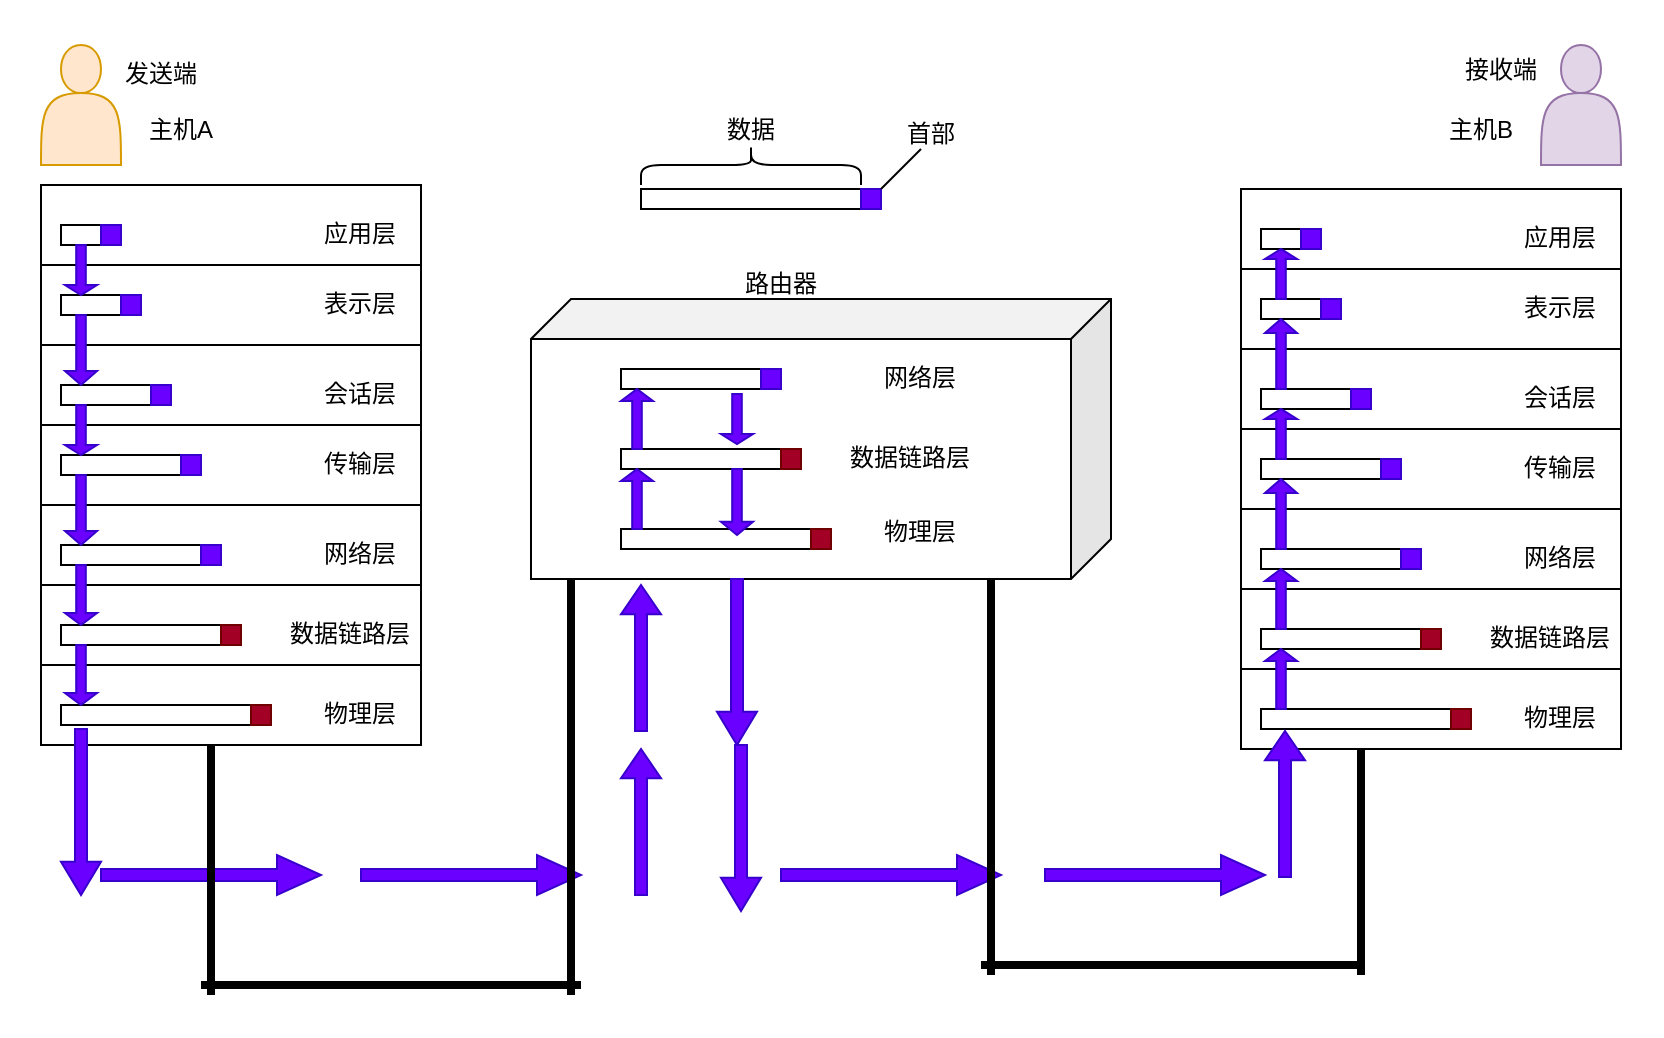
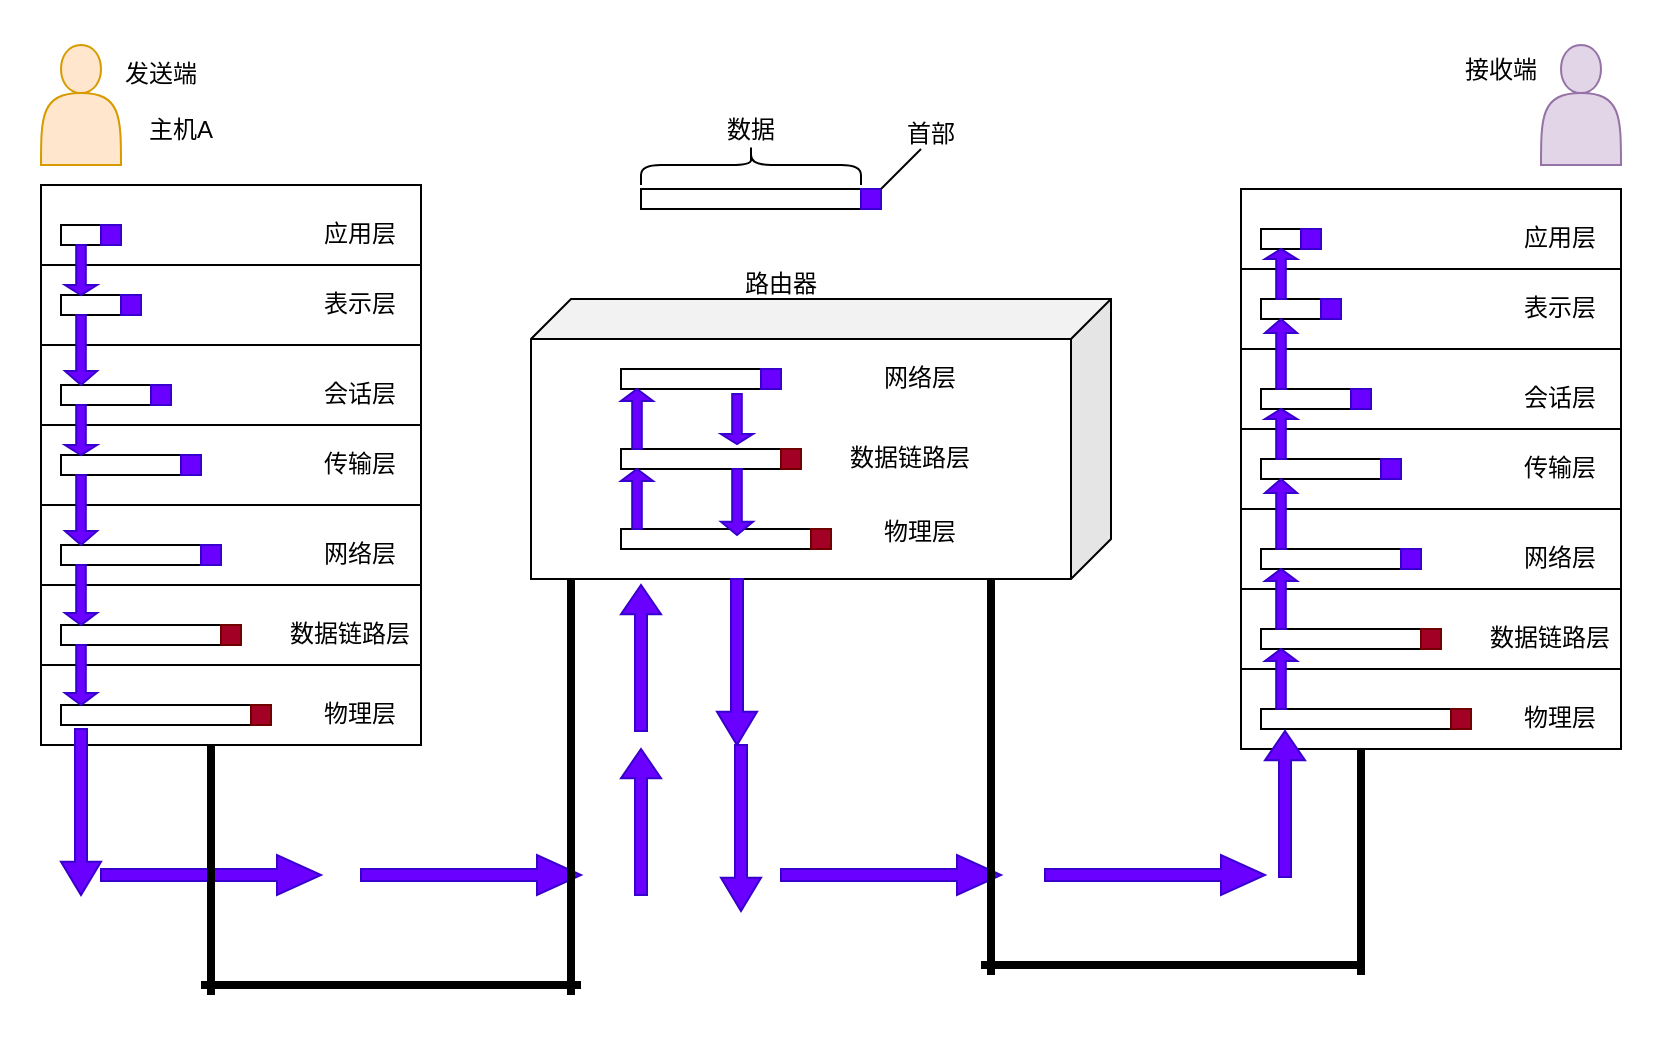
- <mxCell id="7" value="主机B" style="text;html=1;align=center;verticalAlign=middle;resizable=0;points=[];autosize=1;strokeColor=none;fillColor=none;" vertex="1" parent="1"><mxGeometry x="710" y="50" width="60" height="30" as="geometry" /></mxCell>
